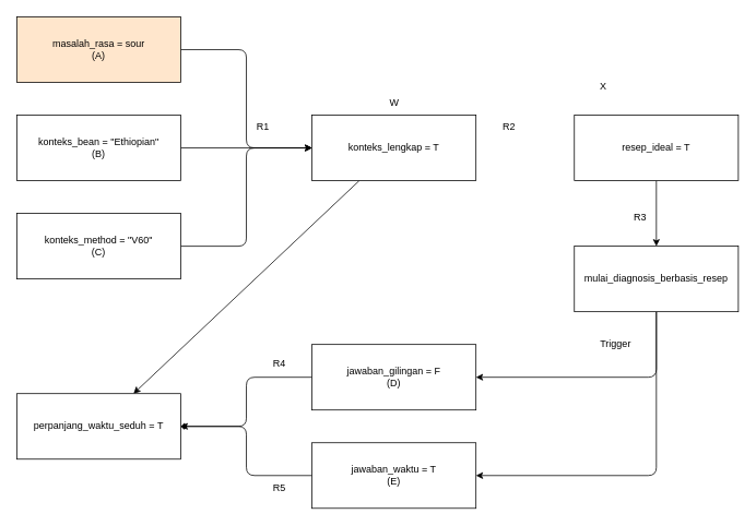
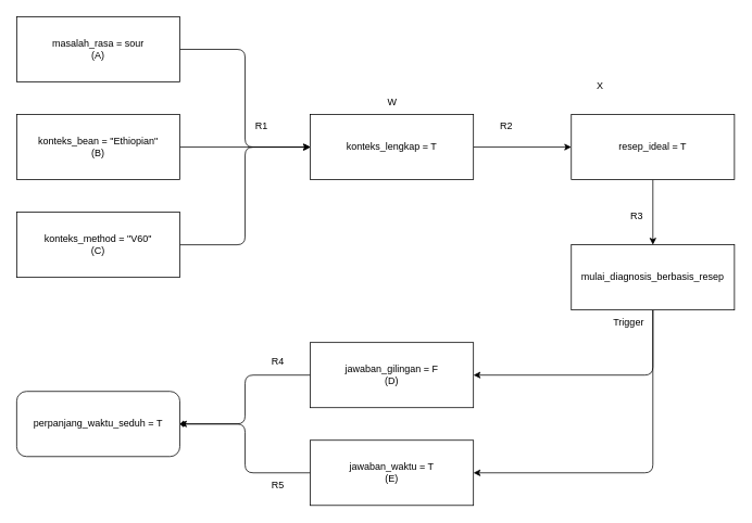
- <mxCell id="3" value="masalah_rasa = sour&lt;div&gt;(A)&lt;/div&gt;" style="rounded=0;whiteSpace=wrap;html=1;fillColor=#ffe6cc;" vertex="1" parent="1"><mxGeometry x="20" y="20" width="200" height="80" as="geometry" /></mxCell>
+ <mxCell id="3" value="masalah_rasa = sour&lt;div&gt;(A)&lt;/div&gt;" style="rounded=0;whiteSpace=wrap;html=1;" vertex="1" parent="1"><mxGeometry x="20" y="20" width="200" height="80" as="geometry" /></mxCell>
- <mxCell id="8" style="edgeStyle=none;html=1;" edge="1" parent="1" source="9" target="25"><mxGeometry relative="1" as="geometry" /></mxCell>
+ <mxCell id="8" style="edgeStyle=none;html=1;entryX=0;entryY=0.5;entryDx=0;entryDy=0;" edge="1" parent="1" source="9" target="11"><mxGeometry relative="1" as="geometry" /></mxCell>
- <mxCell id="24" value="Trigger" style="text;html=1;align=center;verticalAlign=middle;resizable=0;points=[];autosize=1;strokeColor=none;fillColor=none;" vertex="1" parent="1"><mxGeometry x="720" y="405" width="60" height="30" as="geometry" /></mxCell>
+ <mxCell id="24" value="Trigger" style="text;html=1;align=center;verticalAlign=middle;resizable=0;points=[];autosize=1;strokeColor=none;fillColor=none;" vertex="1" parent="1"><mxGeometry x="740" y="380" width="60" height="30" as="geometry" /></mxCell>
- <mxCell id="25" value="perpanjang_waktu_seduh = T" style="rounded=0;whiteSpace=wrap;html=1;" vertex="1" parent="1"><mxGeometry x="20" y="480" width="200" height="80" as="geometry" /></mxCell>
+ <mxCell id="25" value="perpanjang_waktu_seduh = T" style="whiteSpace=wrap;html=1;rounded=1;" vertex="1" parent="1"><mxGeometry x="20" y="480" width="200" height="80" as="geometry" /></mxCell>
